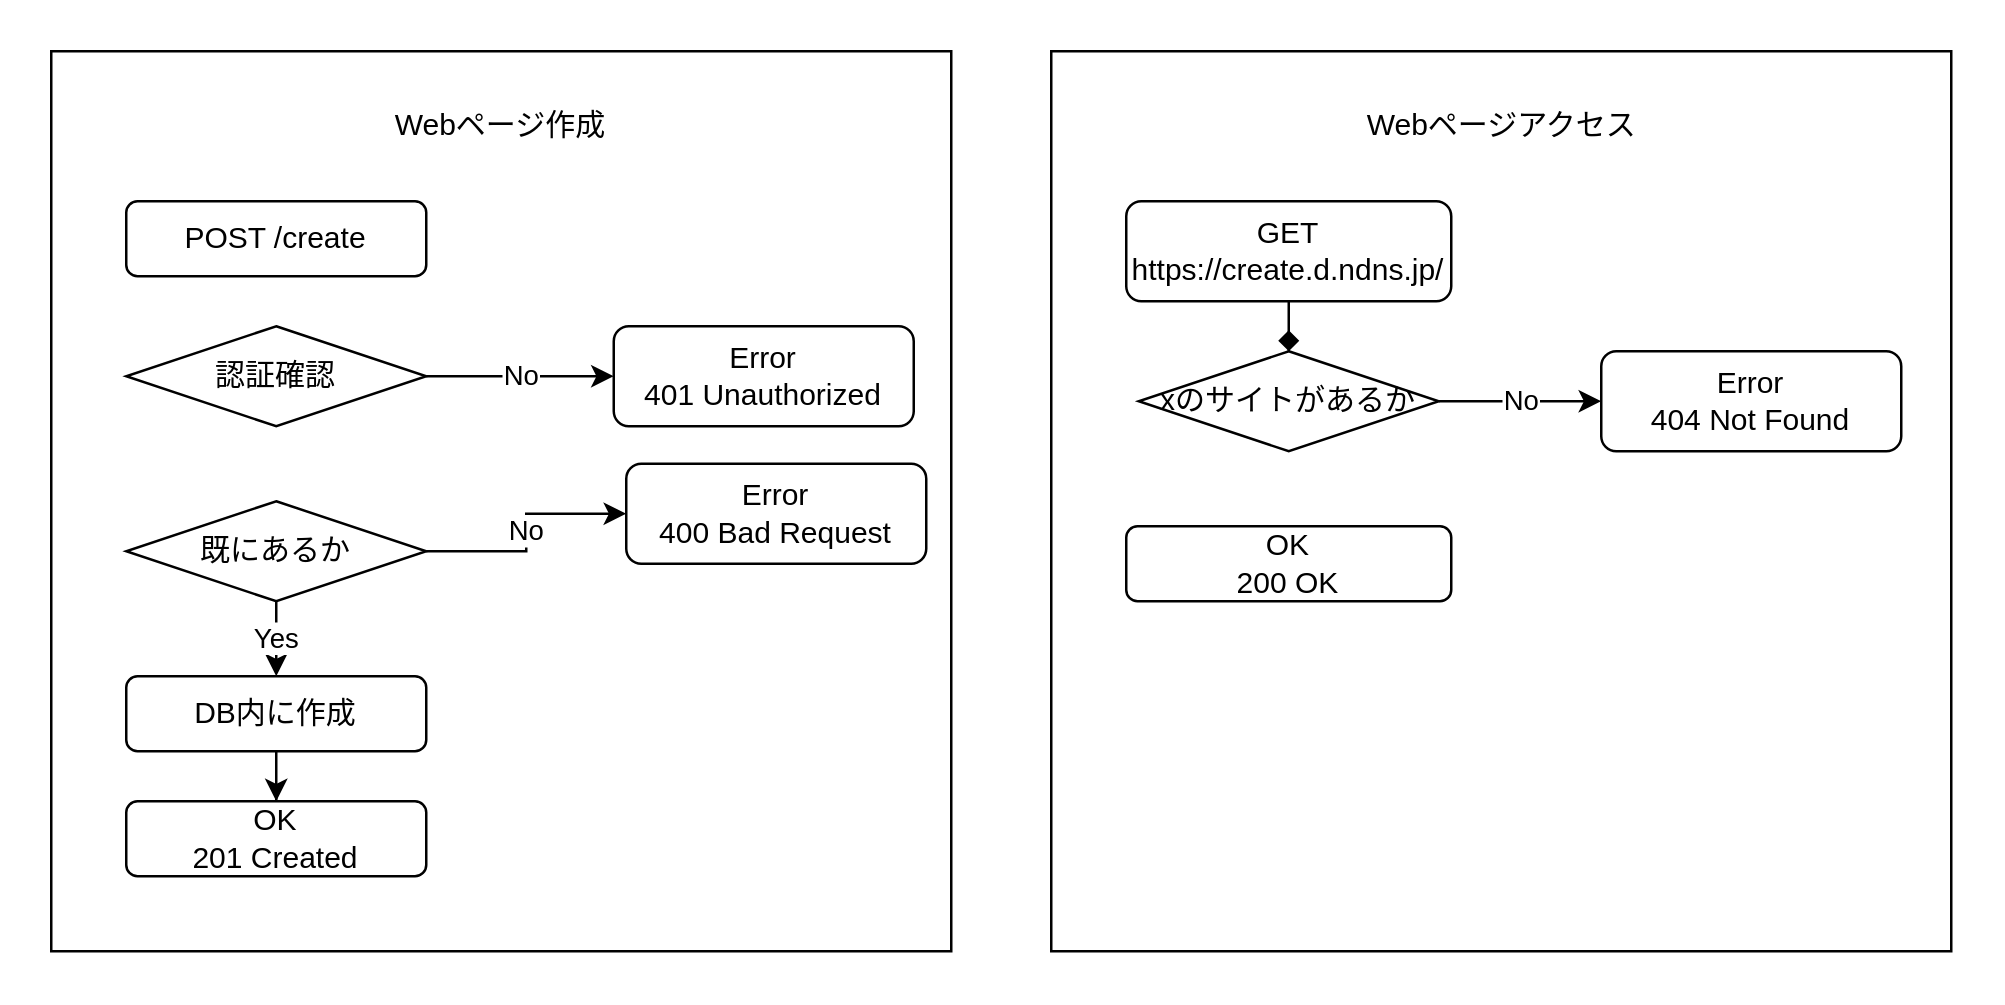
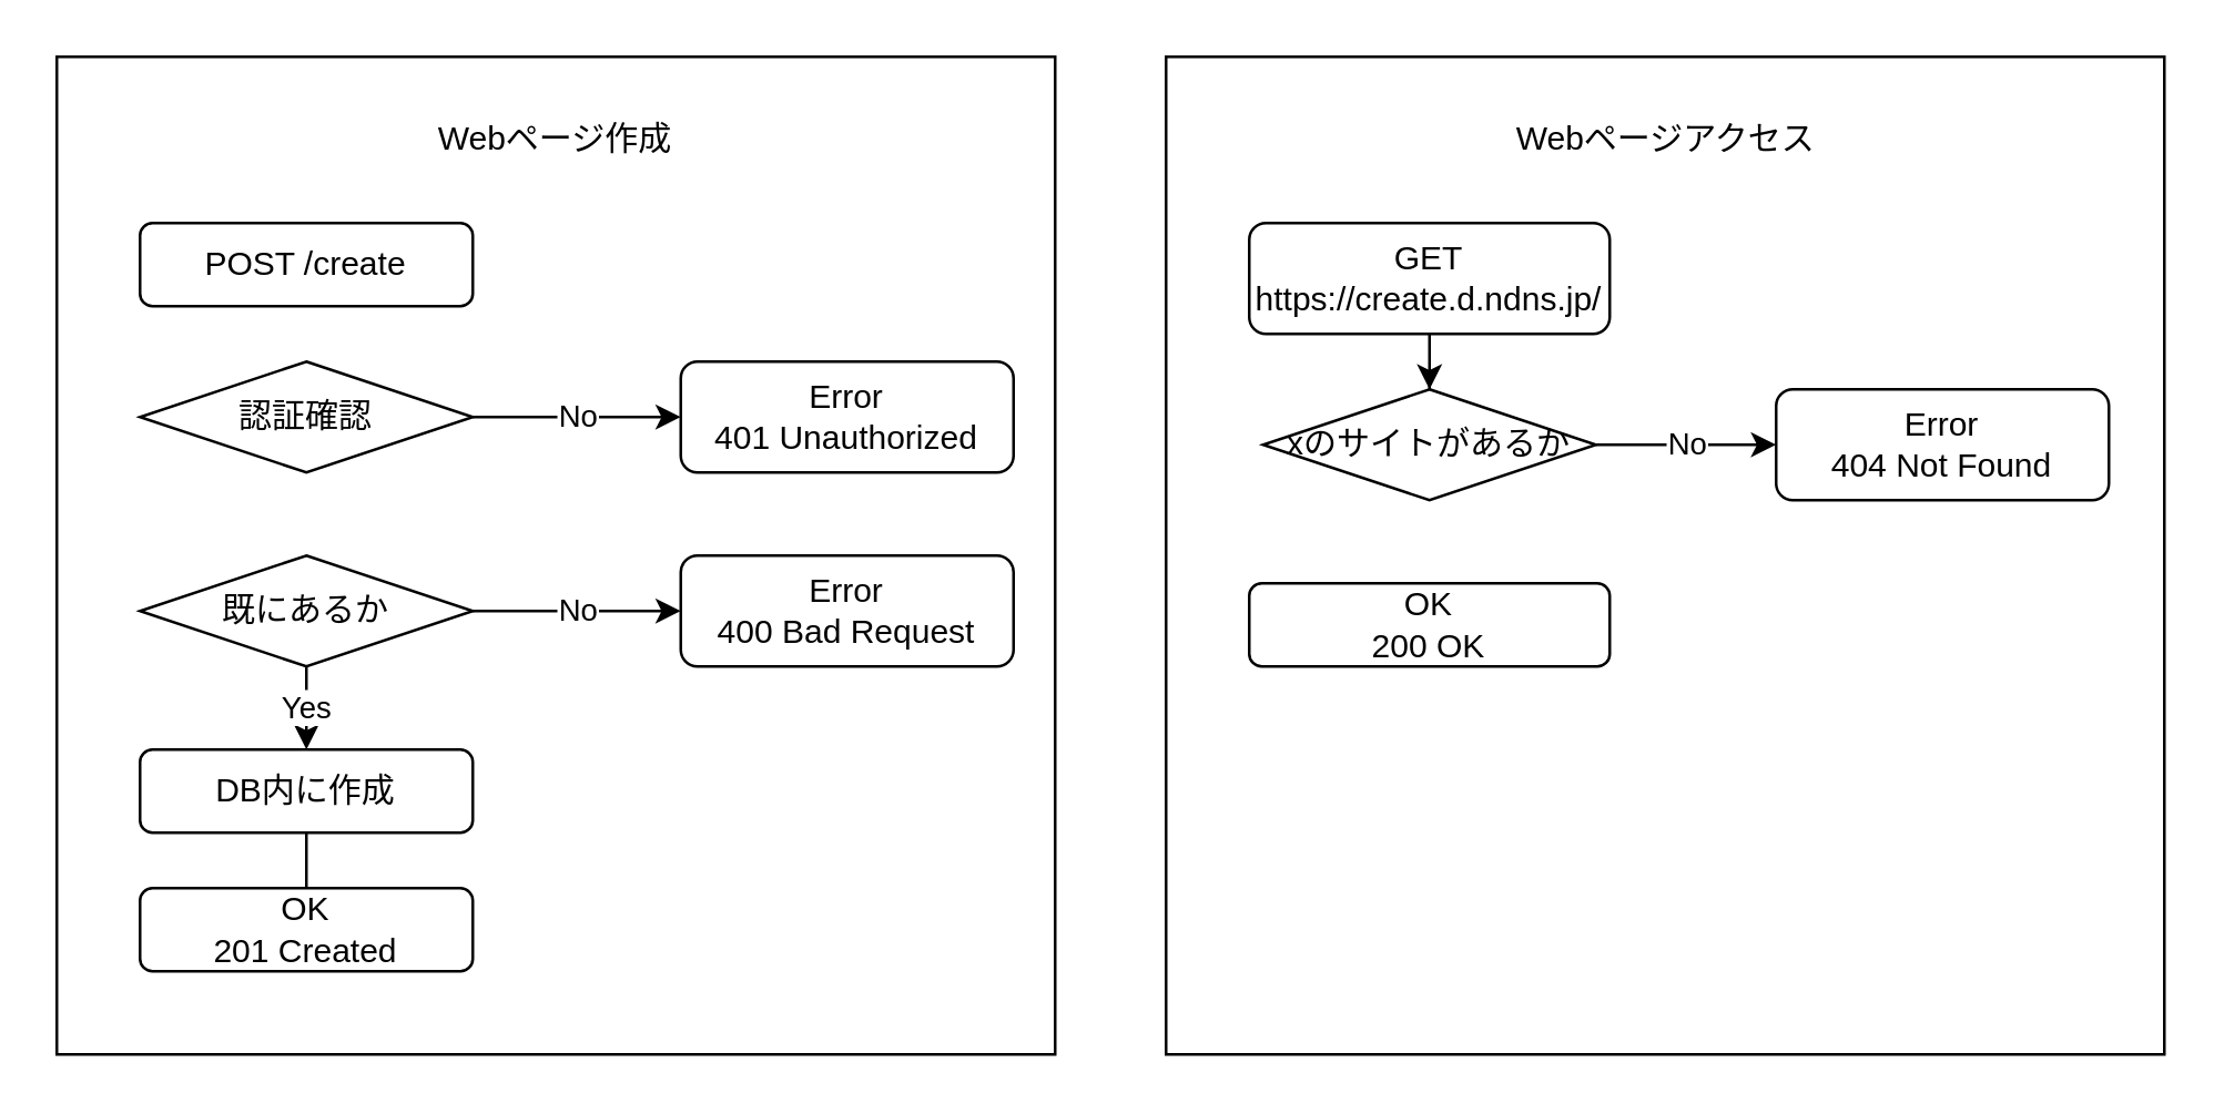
- <mxCell id="17" value="" style="edgeStyle=orthogonalEdgeStyle;rounded=0;orthogonalLoop=1;jettySize=auto;html=1;endArrow=diamond;" edge="1" parent="1" source="18" target="20"><mxGeometry relative="1" as="geometry" /></mxCell>
+ <mxCell id="17" value="" style="edgeStyle=orthogonalEdgeStyle;rounded=0;orthogonalLoop=1;jettySize=auto;html=1;" edge="1" parent="1" source="18" target="20"><mxGeometry relative="1" as="geometry" /></mxCell>
- <mxCell id="11" value="Error&lt;br&gt;400 Bad Request" style="rounded=1;whiteSpace=wrap;html=1;" vertex="1" parent="1"><mxGeometry x="250" y="185" width="120" height="40" as="geometry" /></mxCell>
+ <mxCell id="11" value="Error&lt;br&gt;400 Bad Request" style="rounded=1;whiteSpace=wrap;html=1;" vertex="1" parent="1"><mxGeometry x="245" y="200" width="120" height="40" as="geometry" /></mxCell>
- <mxCell id="12" value="" style="edgeStyle=orthogonalEdgeStyle;rounded=0;orthogonalLoop=1;jettySize=auto;html=1;" edge="1" parent="1" source="13" target="14"><mxGeometry relative="1" as="geometry" /></mxCell>
+ <mxCell id="12" value="" style="edgeStyle=orthogonalEdgeStyle;rounded=0;orthogonalLoop=1;jettySize=auto;html=1;endArrow=none;" edge="1" parent="1" source="13" target="14"><mxGeometry relative="1" as="geometry" /></mxCell>
